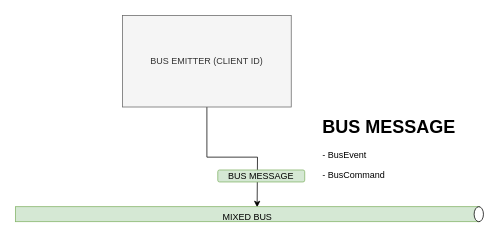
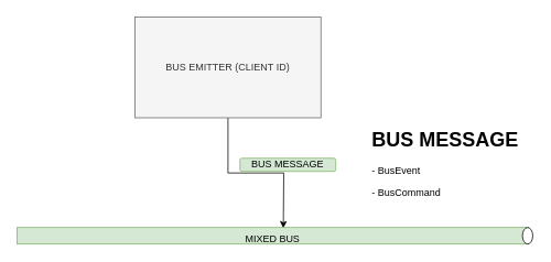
- <mxCell id="6" value="&lt;h1&gt;BUS MESSAGE&lt;/h1&gt;&lt;p&gt;- BusEvent&lt;/p&gt;&lt;p&gt;- BusCommand&lt;/p&gt;" style="text;html=1;strokeColor=none;fillColor=none;spacing=5;spacingTop=-20;whiteSpace=wrap;overflow=hidden;rounded=0;" parent="1" vertex="1"><mxGeometry x="425" y="149" width="190" height="120" as="geometry" /></mxCell>
+ <mxCell id="6" value="&lt;h1&gt;BUS MESSAGE&lt;/h1&gt;&lt;p&gt;- BusEvent&lt;/p&gt;&lt;p&gt;- BusCommand&lt;/p&gt;" style="text;html=1;strokeColor=none;fillColor=none;spacing=5;spacingTop=-20;whiteSpace=wrap;overflow=hidden;rounded=0;" parent="1" vertex="1"><mxGeometry x="445" y="149" width="190" height="120" as="geometry" /></mxCell>
- <mxCell id="7" value="BUS MESSAGE" style="rounded=1;whiteSpace=wrap;html=1;fillColor=#d5e8d4;strokeColor=#82b366;" parent="1" vertex="1"><mxGeometry x="290" y="226" width="116" height="16" as="geometry" /></mxCell>
+ <mxCell id="7" value="BUS MESSAGE" style="rounded=1;whiteSpace=wrap;html=1;fillColor=#d5e8d4;strokeColor=#82b366;" parent="1" vertex="1"><mxGeometry x="290" y="191" width="116" height="16" as="geometry" /></mxCell>
